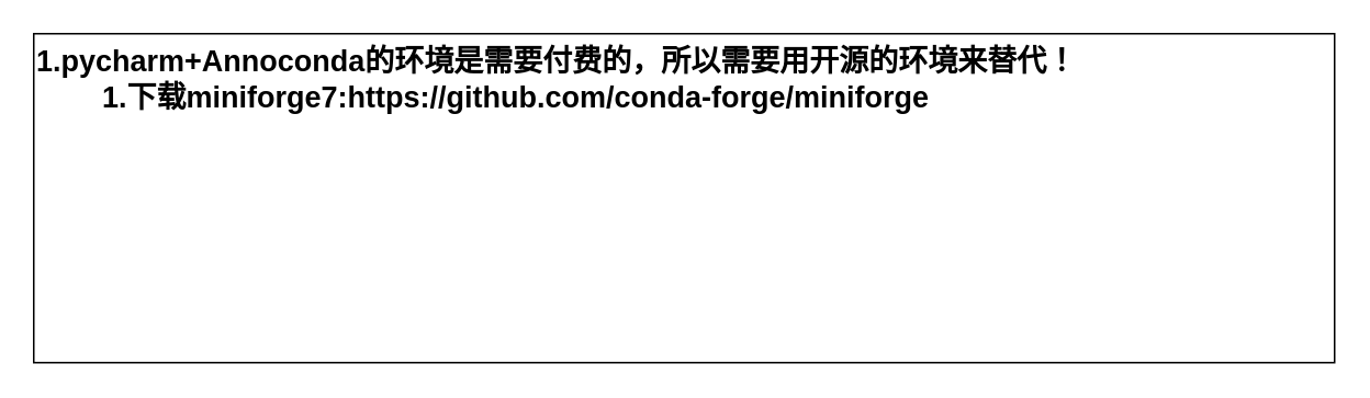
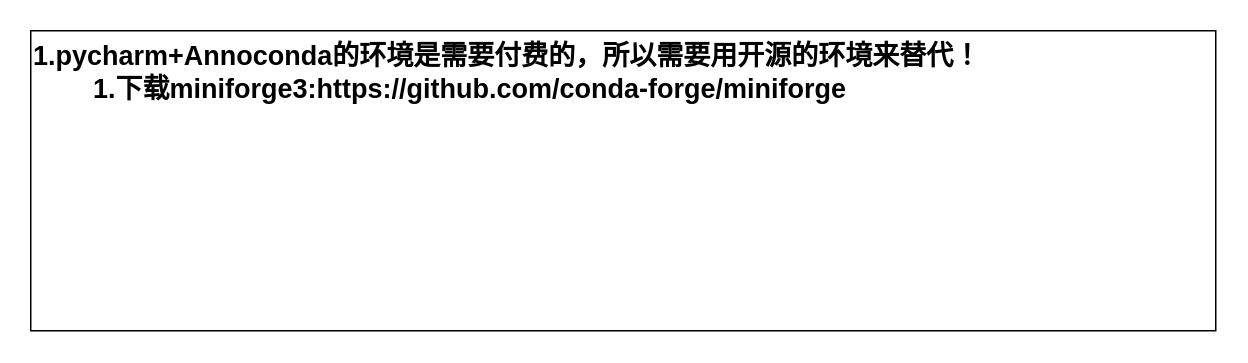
- <mxCell id="2" value="1.pycharm+Annoconda的环境是需要付费的，所以需要用开源的环境来替代！&lt;div&gt;&lt;span style=&quot;white-space: pre;&quot;&gt;&#09;&lt;/span&gt;1.下载&lt;span style=&quot;background-color: transparent; color: light-dark(rgb(0, 0, 0), rgb(255, 255, 255));&quot;&gt;miniforge7:&lt;/span&gt;&lt;span style=&quot;background-color: transparent; color: light-dark(rgb(0, 0, 0), rgb(255, 255, 255));&quot;&gt;https://github.com/conda-forge/miniforge&lt;/span&gt;&lt;/div&gt;" style="rounded=0;whiteSpace=wrap;html=1;fontSize=18;fontStyle=1;align=left;verticalAlign=top;" vertex="1" parent="1"><mxGeometry x="20" y="20" width="790" height="200" as="geometry" /></mxCell>
+ <mxCell id="2" value="1.pycharm+Annoconda的环境是需要付费的，所以需要用开源的环境来替代！&lt;div&gt;&lt;span style=&quot;white-space: pre;&quot;&gt;&#09;&lt;/span&gt;1.下载&lt;span style=&quot;background-color: transparent; color: light-dark(rgb(0, 0, 0), rgb(255, 255, 255));&quot;&gt;miniforge3:&lt;/span&gt;&lt;span style=&quot;background-color: transparent; color: light-dark(rgb(0, 0, 0), rgb(255, 255, 255));&quot;&gt;https://github.com/conda-forge/miniforge&lt;/span&gt;&lt;/div&gt;" style="rounded=0;whiteSpace=wrap;html=1;fontSize=18;fontStyle=1;align=left;verticalAlign=top;" vertex="1" parent="1"><mxGeometry x="20" y="20" width="790" height="200" as="geometry" /></mxCell>
